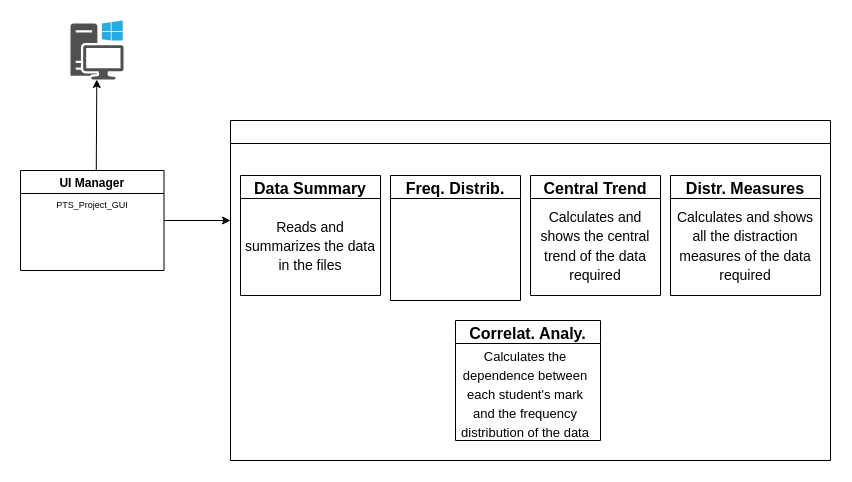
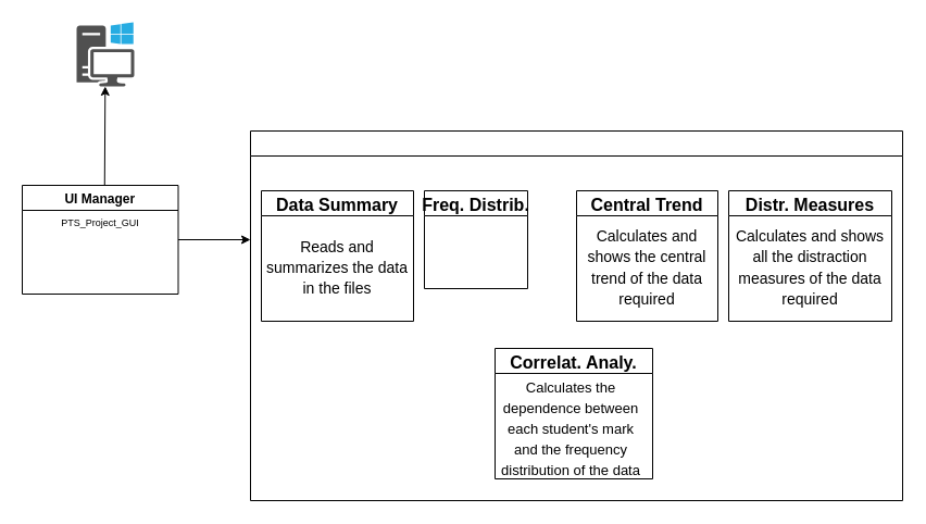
- <mxCell id="9" value="Freq. Distrib." style="swimlane;fontSize=16;" vertex="1" parent="6"><mxGeometry x="160" y="55" width="130" height="125" as="geometry" /></mxCell>
+ <mxCell id="9" value="Freq. Distrib." style="swimlane;fontSize=16;" vertex="1" parent="6"><mxGeometry x="160" y="55" width="95" height="90" as="geometry" /></mxCell>
